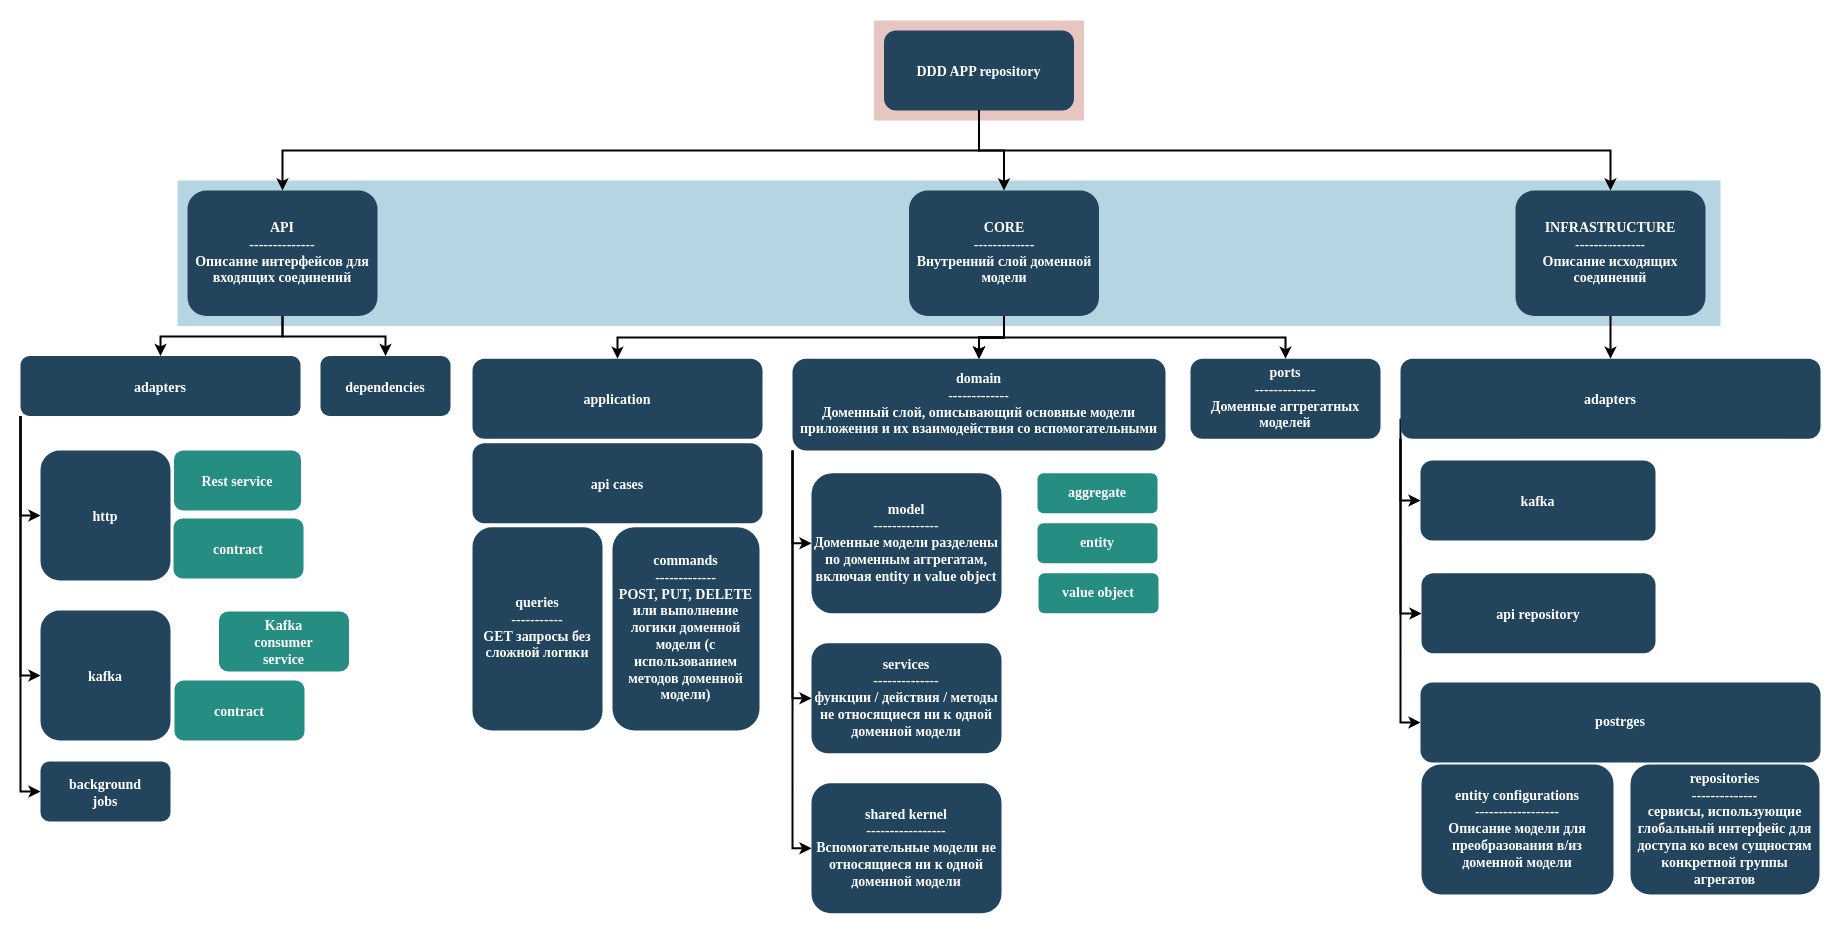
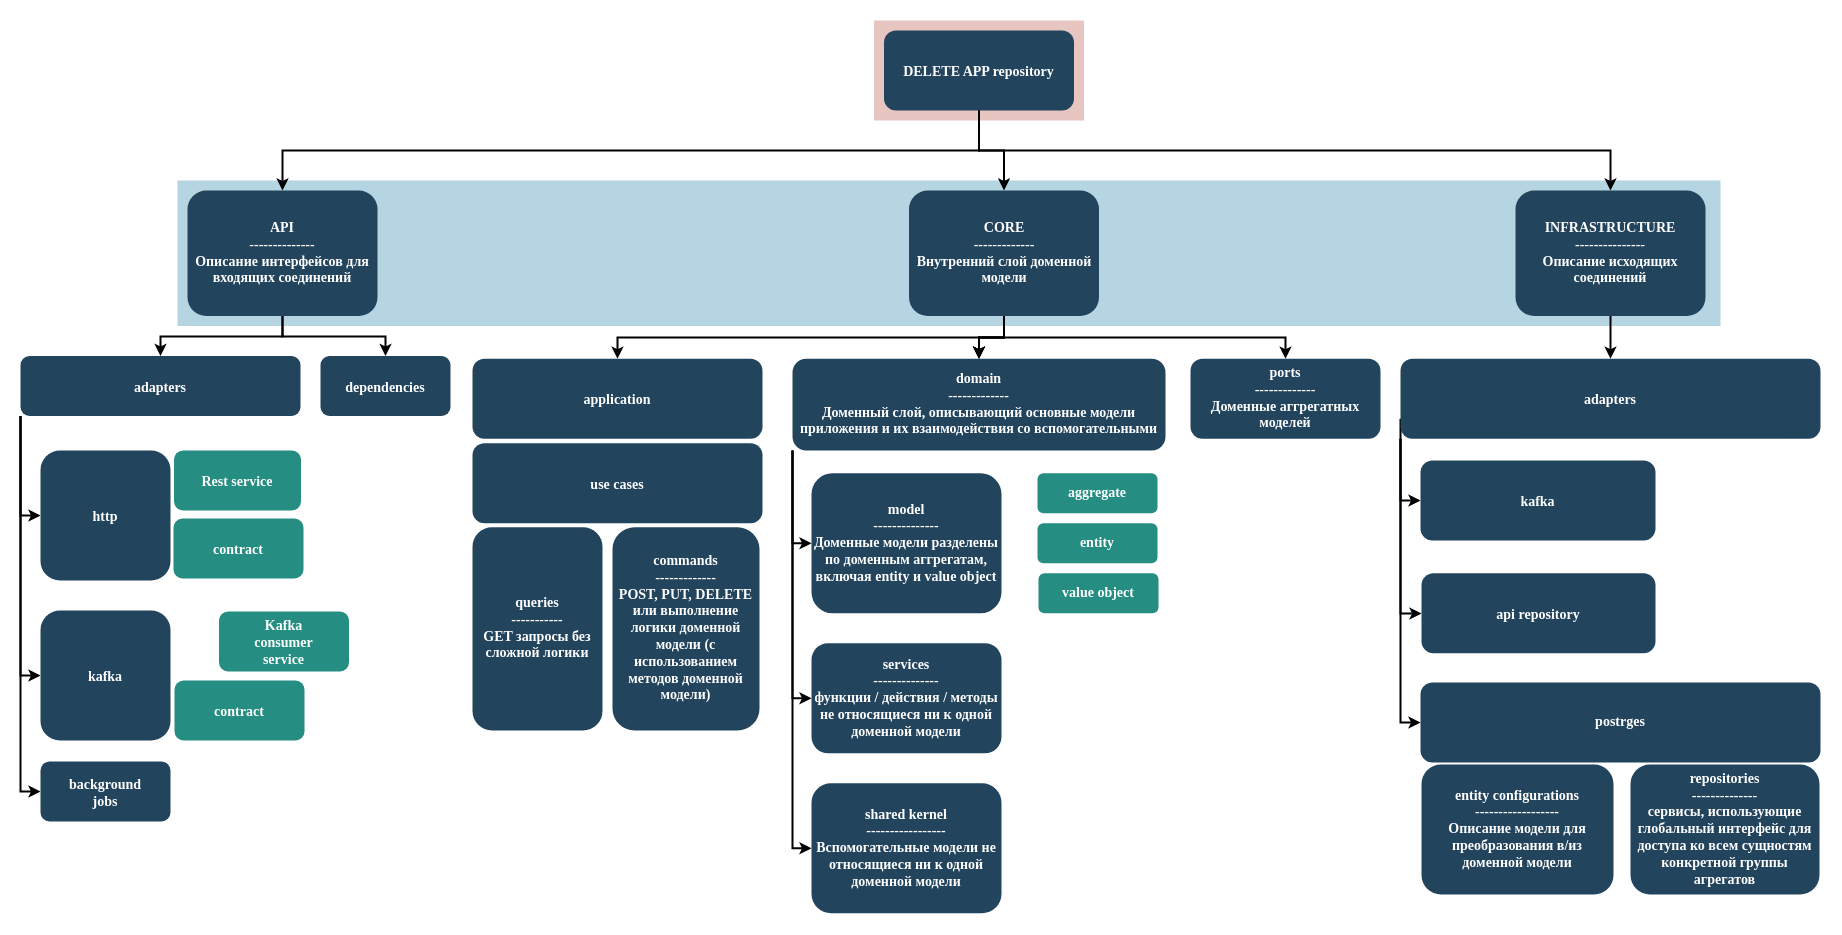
- <mxCell id="4" value="DDD APP repository" style="rounded=1;fillColor=#23445D;gradientColor=none;strokeColor=none;fontColor=#FFFFFF;fontStyle=1;fontFamily=Tahoma;fontSize=14" parent="1" vertex="1"><mxGeometry x="883.5" y="30" width="190" height="80" as="geometry" /></mxCell>
+ <mxCell id="4" value="DELETE APP repository" style="rounded=1;fillColor=#23445D;gradientColor=none;strokeColor=none;fontColor=#FFFFFF;fontStyle=1;fontFamily=Tahoma;fontSize=14" parent="1" vertex="1"><mxGeometry x="883.5" y="30" width="190" height="80" as="geometry" /></mxCell>
- <mxCell id="37" value="api cases" style="rounded=1;fillColor=#23445D;gradientColor=none;strokeColor=none;fontColor=#FFFFFF;fontStyle=1;fontFamily=Tahoma;fontSize=14" vertex="1" parent="1"><mxGeometry x="472" y="442.75" width="290" height="80" as="geometry" /></mxCell>
+ <mxCell id="37" value="use cases" style="rounded=1;fillColor=#23445D;gradientColor=none;strokeColor=none;fontColor=#FFFFFF;fontStyle=1;fontFamily=Tahoma;fontSize=14" vertex="1" parent="1"><mxGeometry x="472" y="442.75" width="290" height="80" as="geometry" /></mxCell>
